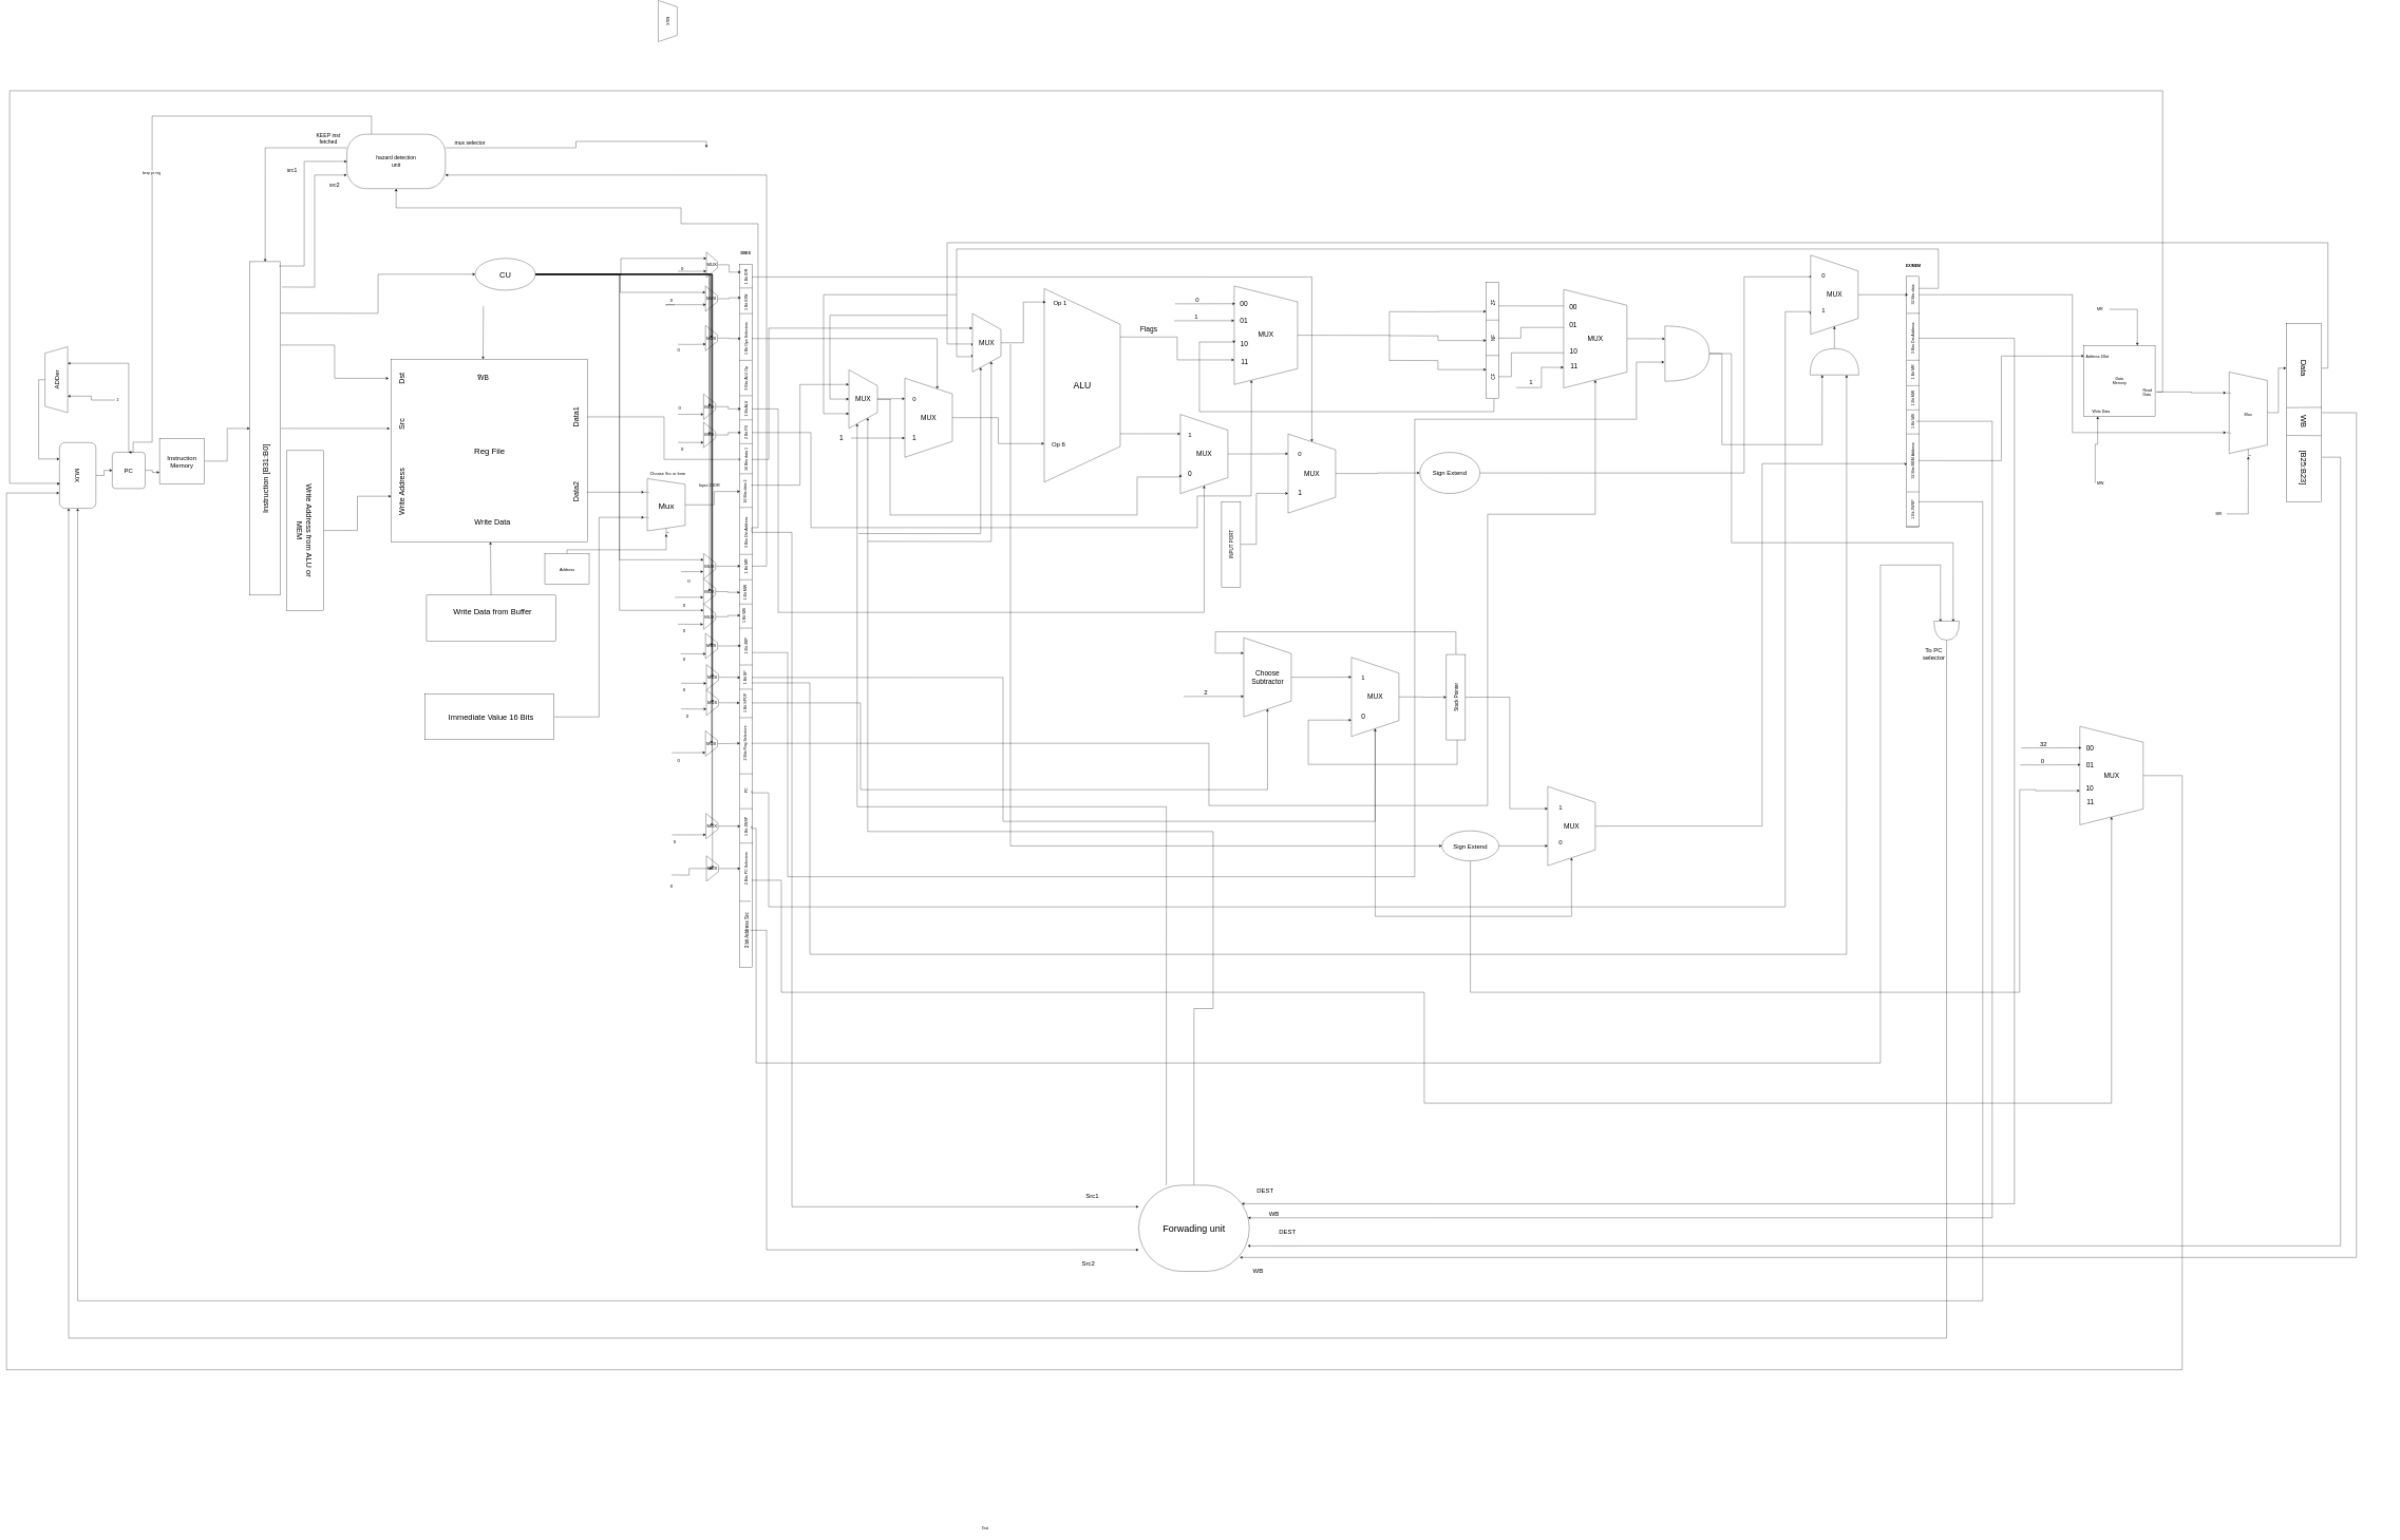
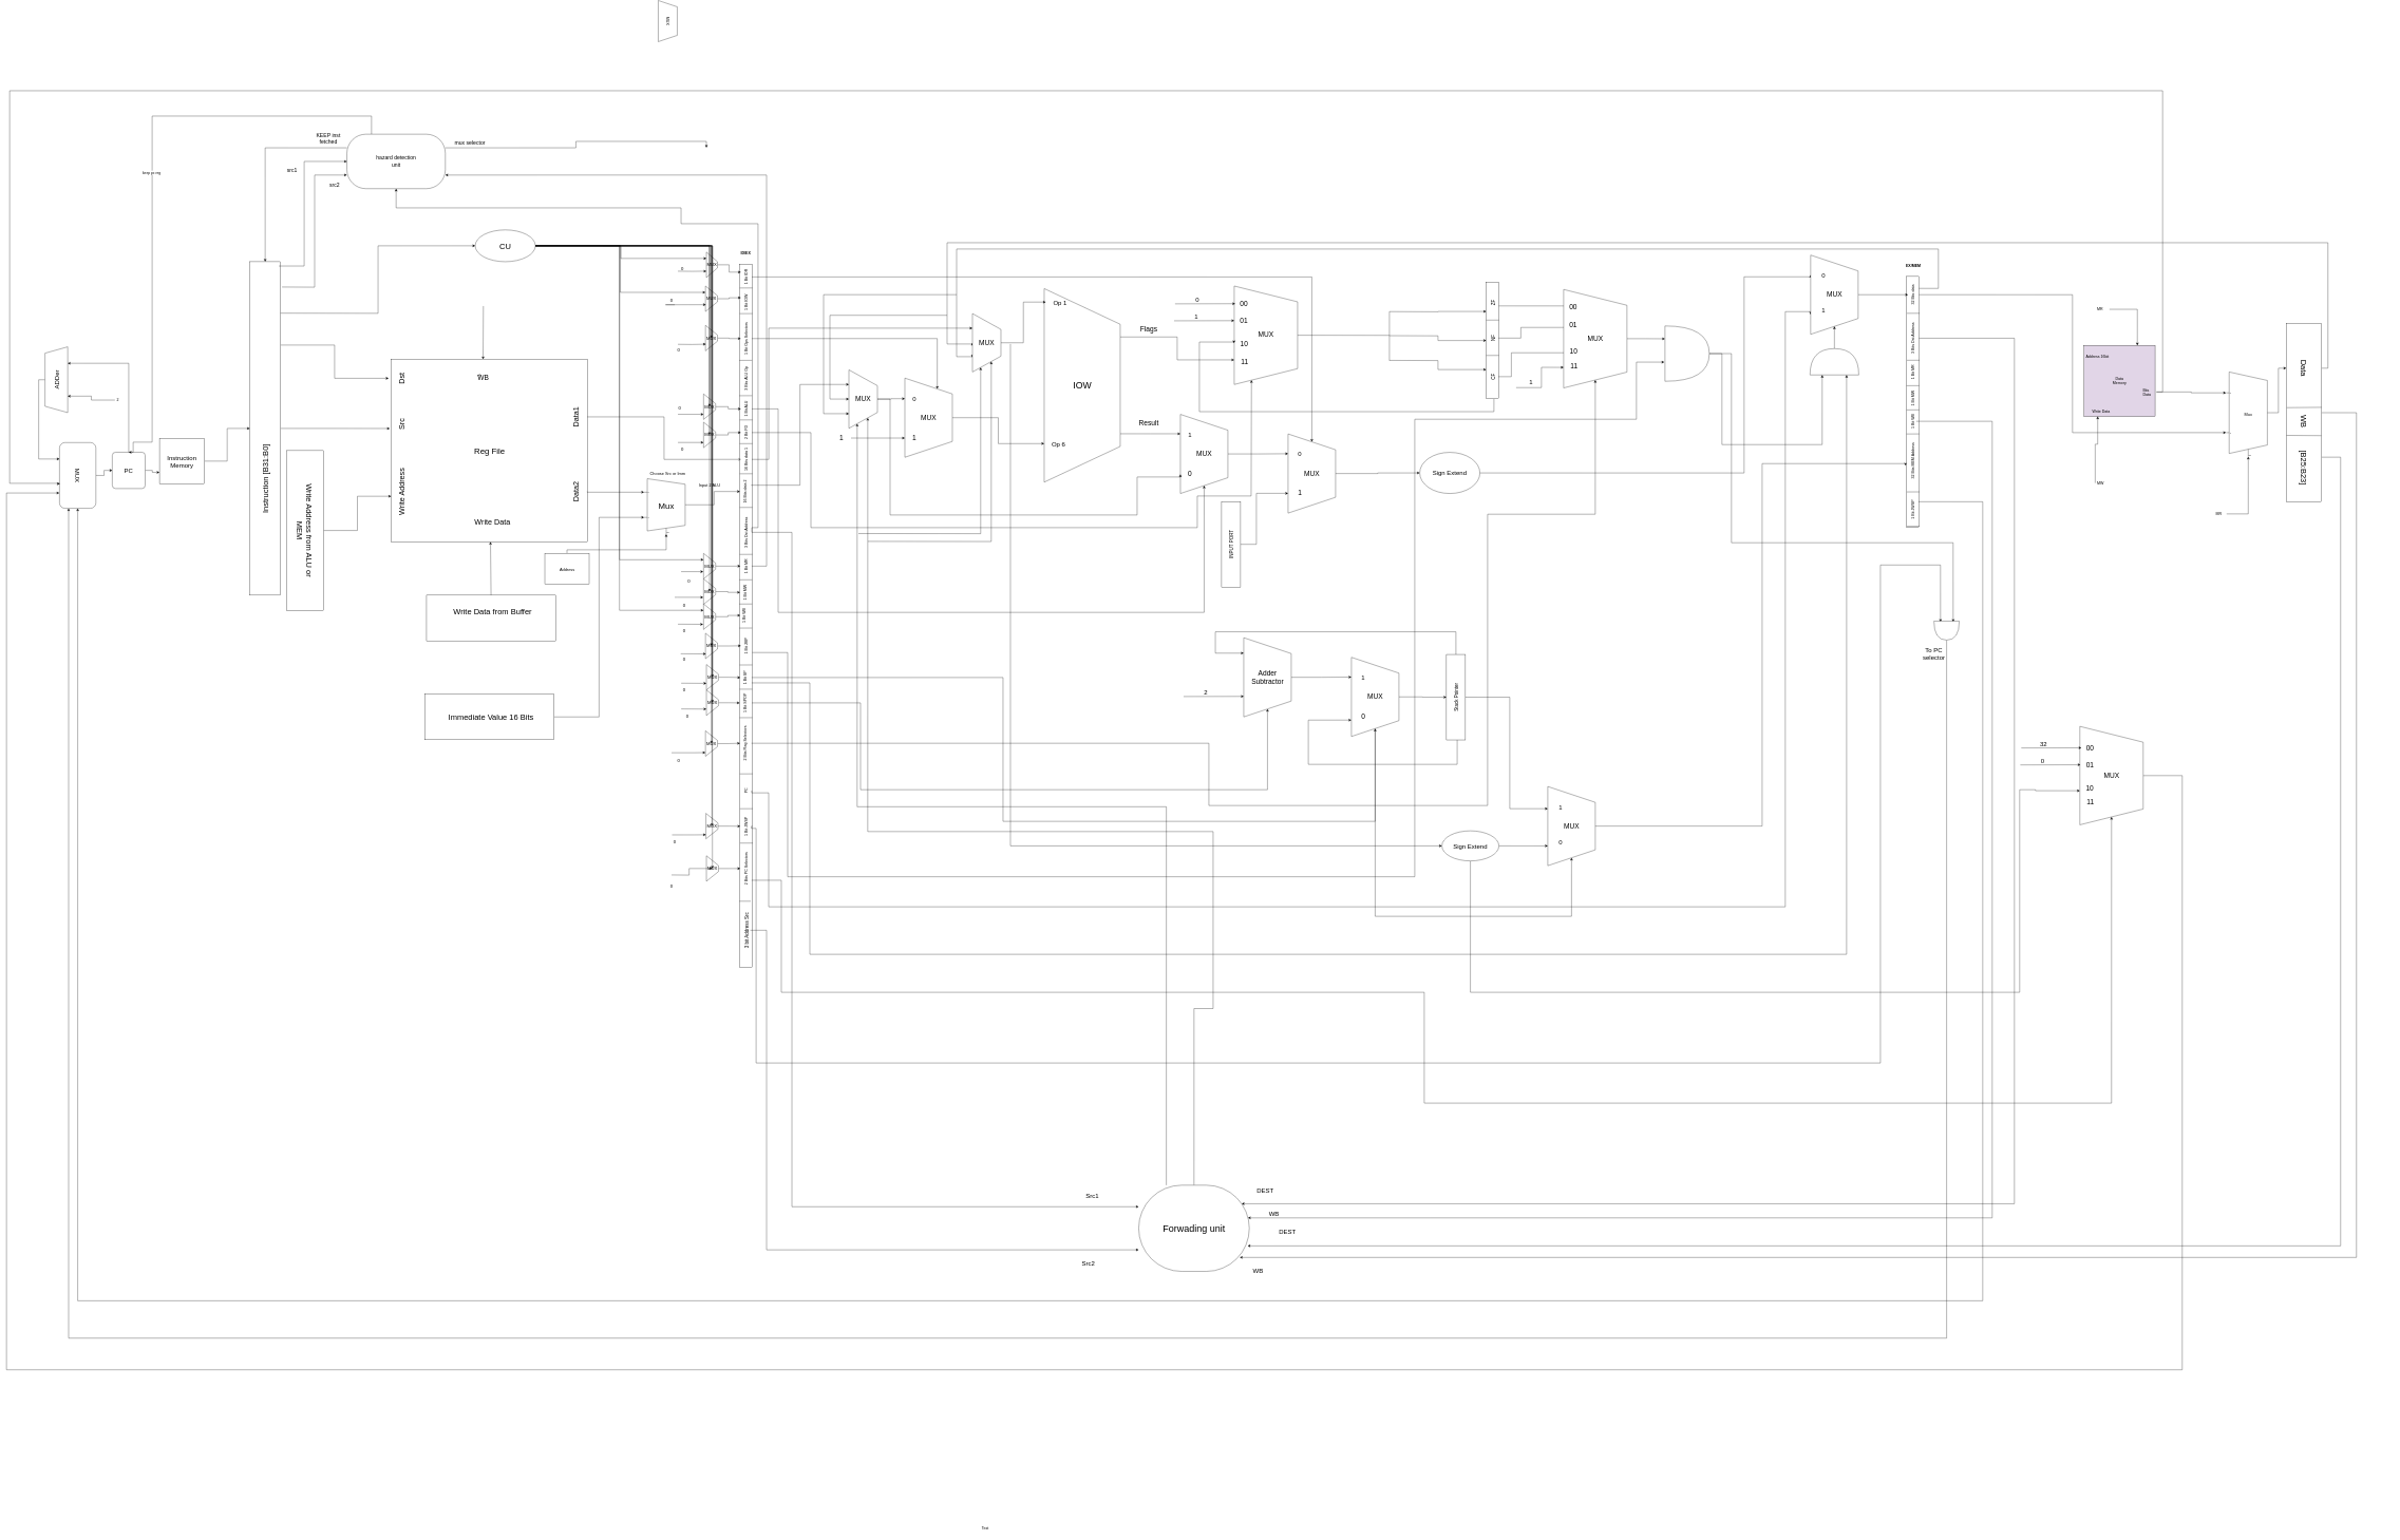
- <mxCell id="348" value="&lt;font style=&quot;font-size: 25px;&quot;&gt;CU&lt;/font&gt;" style="ellipse;whiteSpace=wrap;html=1;fontSize=14;" vertex="1" parent="1"><mxGeometry x="1500" y="799.54" width="190" height="100.46" as="geometry" /></mxCell>
+ <mxCell id="348" value="&lt;font style=&quot;font-size: 25px;&quot;&gt;CU&lt;/font&gt;" style="ellipse;whiteSpace=wrap;html=1;fontSize=14;" vertex="1" parent="1"><mxGeometry x="1500" y="709.54" width="190" height="100.46" as="geometry" /></mxCell>
- <mxCell id="144" style="edgeStyle=orthogonalEdgeStyle;rounded=0;orthogonalLoop=1;jettySize=auto;html=1;exitX=0.5;exitY=1;exitDx=0;exitDy=0;entryX=0;entryY=0.5;entryDx=0;entryDy=0;fontSize=30;" parent="1" source="145" target="235" edge="1"><mxGeometry relative="1" as="geometry" /></mxCell>
- <mxCell id="230" value="Data&lt;br&gt;Memory" style="whiteSpace=wrap;html=1;aspect=fixed;" parent="1" vertex="1"><mxGeometry x="6580" y="1074.511" width="224.213" height="224.213" as="geometry" /></mxCell>
+ <mxCell id="230" value="Data&lt;br&gt;Memory" style="whiteSpace=wrap;html=1;aspect=fixed;fillColor=#e1d5e7;" parent="1" vertex="1"><mxGeometry x="6580" y="1074.511" width="224.213" height="224.213" as="geometry" /></mxCell>
- <mxCell id="52" value="&lt;font style=&quot;font-size: 29px;&quot;&gt;ALU&lt;/font&gt;" style="shape=trapezoid;perimeter=trapezoidPerimeter;whiteSpace=wrap;html=1;fixedSize=1;direction=south;size=112.75;" parent="1" vertex="1"><mxGeometry x="3296.64" y="894.93" width="240" height="611.37" as="geometry" /></mxCell>
+ <mxCell id="52" value="&lt;font style=&quot;font-size: 29px;&quot;&gt;IOW&lt;/font&gt;" style="shape=trapezoid;perimeter=trapezoidPerimeter;whiteSpace=wrap;html=1;fixedSize=1;direction=south;size=112.75;" parent="1" vertex="1"><mxGeometry x="3296.64" y="894.93" width="240" height="611.37" as="geometry" /></mxCell>
- <mxCell id="239" value="Read&#10;Data" style="text;strokeColor=none;fillColor=none;align=left;verticalAlign=middle;spacingLeft=4;spacingRight=4;overflow=hidden;points=[[0,0.5],[1,0.5]];portConstraint=eastwest;rotatable=0;" parent="1" vertex="1"><mxGeometry x="6760" y="1190" width="48.43" height="62.79" as="geometry" /></mxCell>
+ <mxCell id="239" value="Bits&#10;Data" style="text;strokeColor=none;fillColor=none;align=left;verticalAlign=middle;spacingLeft=4;spacingRight=4;overflow=hidden;points=[[0,0.5],[1,0.5]];portConstraint=eastwest;rotatable=0;" parent="1" vertex="1"><mxGeometry x="6760" y="1190" width="48.43" height="62.79" as="geometry" /></mxCell>
+ <mxCell id="62" value="Result" style="text;html=1;strokeColor=none;fillColor=none;align=center;verticalAlign=middle;whiteSpace=wrap;rounded=0;fontSize=22;" parent="1" vertex="1"><mxGeometry x="3596.64" y="1306.18" width="60" height="30" as="geometry" /></mxCell>
- <mxCell id="2" value="Input 2 IOR" style="text;html=1;strokeColor=none;fillColor=none;align=center;verticalAlign=middle;whiteSpace=wrap;rounded=0;fontSize=13;" parent="1" vertex="1"><mxGeometry x="2205" y="1501.24" width="70" height="30" as="geometry" /></mxCell>
+ <mxCell id="2" value="Input 2 ALU" style="text;html=1;strokeColor=none;fillColor=none;align=center;verticalAlign=middle;whiteSpace=wrap;rounded=0;fontSize=13;" parent="1" vertex="1"><mxGeometry x="2205" y="1501.24" width="70" height="30" as="geometry" /></mxCell>
- <mxCell id="98" value="&lt;font style=&quot;font-size: 22px;&quot;&gt;Choose&lt;br&gt;Subtractor&lt;br&gt;&lt;/font&gt;" style="shape=trapezoid;perimeter=trapezoidPerimeter;whiteSpace=wrap;html=1;fixedSize=1;direction=south;size=50;" parent="1" vertex="1"><mxGeometry x="3926.64" y="1997.68" width="150" height="250.07" as="geometry" /></mxCell>
+ <mxCell id="98" value="&lt;font style=&quot;font-size: 22px;&quot;&gt;Adder&lt;br&gt;Subtractor&lt;br&gt;&lt;/font&gt;" style="shape=trapezoid;perimeter=trapezoidPerimeter;whiteSpace=wrap;html=1;fixedSize=1;direction=south;size=50;" parent="1" vertex="1"><mxGeometry x="3926.64" y="1997.68" width="150" height="250.07" as="geometry" /></mxCell>
